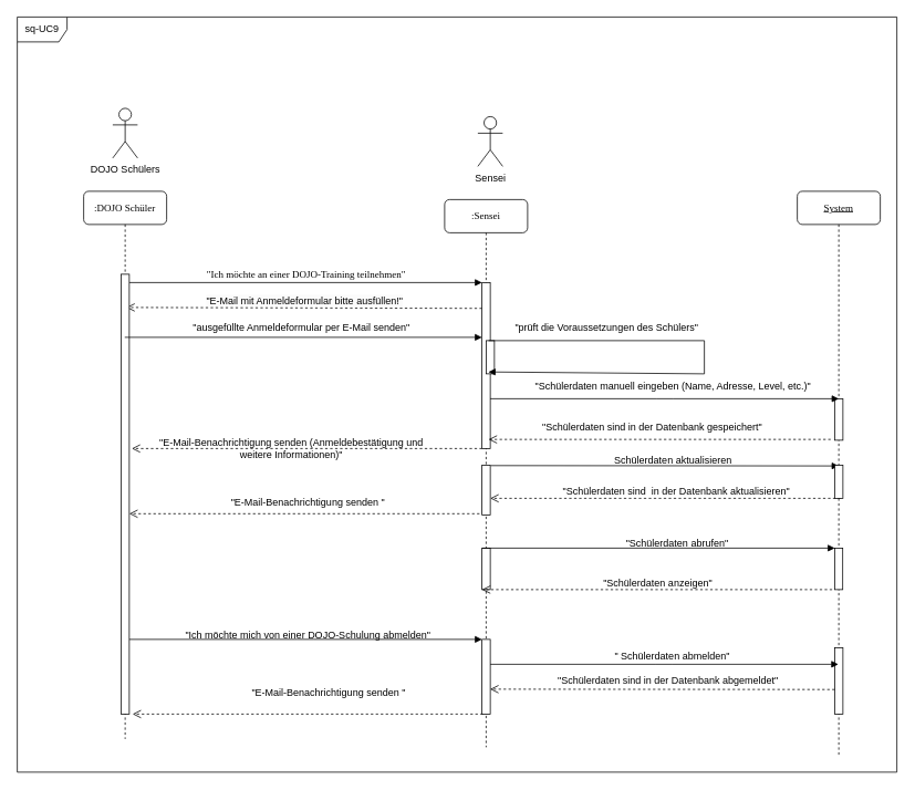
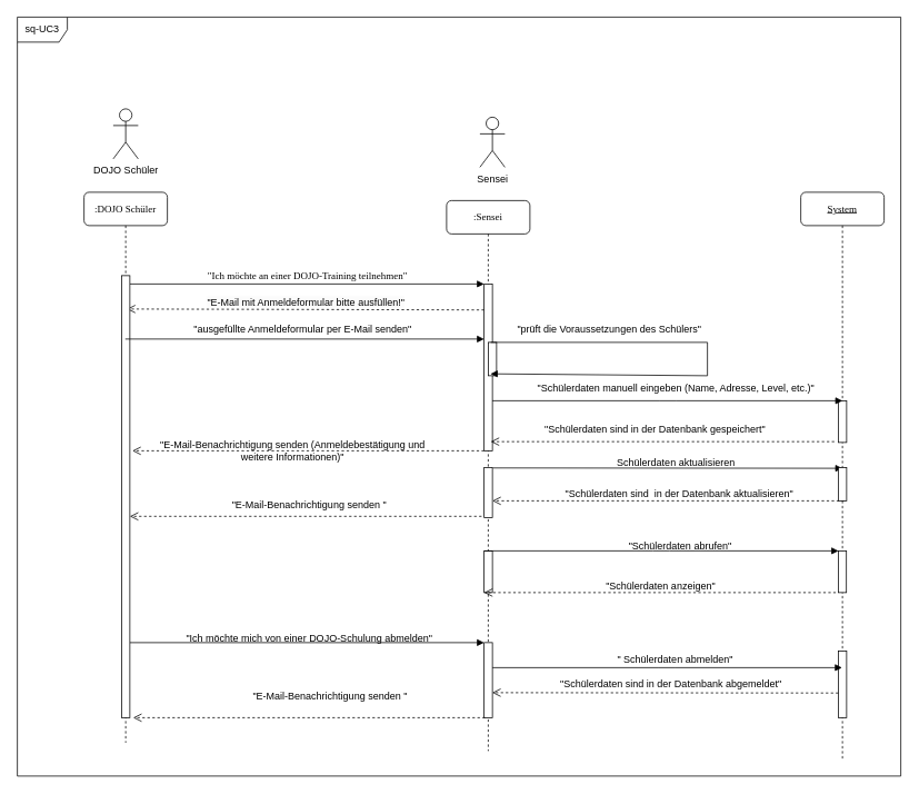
- <mxCell id="32" value="sq-UC9" style="shape=umlFrame;whiteSpace=wrap;html=1;pointerEvents=0;" parent="1" vertex="1"><mxGeometry x="20" y="20" width="1060" height="910" as="geometry" /></mxCell>
+ <mxCell id="32" value="sq-UC3" style="shape=umlFrame;whiteSpace=wrap;html=1;pointerEvents=0;" parent="1" vertex="1"><mxGeometry x="20" y="20" width="1060" height="910" as="geometry" /></mxCell>
- <mxCell id="36" value="DOJO Schülers" style="shape=umlActor;verticalLabelPosition=bottom;verticalAlign=top;html=1;outlineConnect=0;" parent="1" vertex="1"><mxGeometry x="135" y="130" width="30" height="60" as="geometry" /></mxCell>
+ <mxCell id="36" value="DOJO Schüler" style="shape=umlActor;verticalLabelPosition=bottom;verticalAlign=top;html=1;outlineConnect=0;" parent="1" vertex="1"><mxGeometry x="135" y="130" width="30" height="60" as="geometry" /></mxCell>
